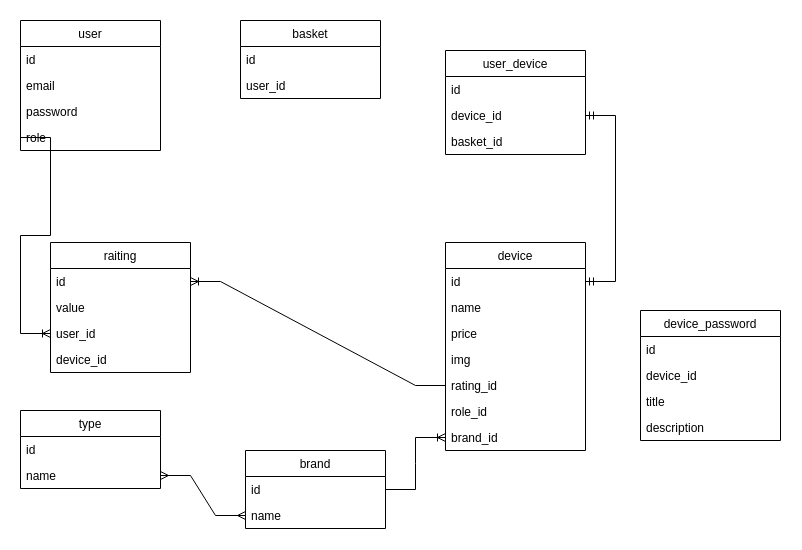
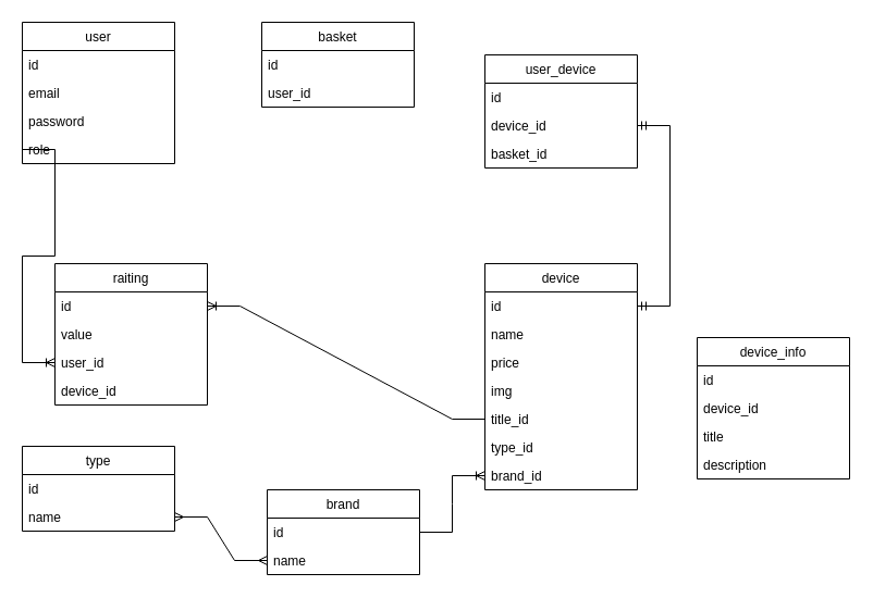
- <mxCell id="26" value="device_password" style="swimlane;fontStyle=0;childLayout=stackLayout;horizontal=1;startSize=26;fillColor=none;horizontalStack=0;resizeParent=1;resizeParentMax=0;resizeLast=0;collapsible=1;marginBottom=0;" vertex="1" parent="1"><mxGeometry x="640" y="310" width="140" height="130" as="geometry" /></mxCell>
+ <mxCell id="26" value="device_info" style="swimlane;fontStyle=0;childLayout=stackLayout;horizontal=1;startSize=26;fillColor=none;horizontalStack=0;resizeParent=1;resizeParentMax=0;resizeLast=0;collapsible=1;marginBottom=0;" vertex="1" parent="1"><mxGeometry x="640" y="310" width="140" height="130" as="geometry" /></mxCell>
- <mxCell id="15" value="rating_id" style="text;strokeColor=none;fillColor=none;align=left;verticalAlign=top;spacingLeft=4;spacingRight=4;overflow=hidden;rotatable=0;points=[[0,0.5],[1,0.5]];portConstraint=eastwest;" vertex="1" parent="10"><mxGeometry y="130" width="140" height="26" as="geometry" /></mxCell>
+ <mxCell id="15" value="title_id" style="text;strokeColor=none;fillColor=none;align=left;verticalAlign=top;spacingLeft=4;spacingRight=4;overflow=hidden;rotatable=0;points=[[0,0.5],[1,0.5]];portConstraint=eastwest;" vertex="1" parent="10"><mxGeometry y="130" width="140" height="26" as="geometry" /></mxCell>
- <mxCell id="16" value="role_id" style="text;strokeColor=none;fillColor=none;align=left;verticalAlign=top;spacingLeft=4;spacingRight=4;overflow=hidden;rotatable=0;points=[[0,0.5],[1,0.5]];portConstraint=eastwest;" vertex="1" parent="10"><mxGeometry y="156" width="140" height="26" as="geometry" /></mxCell>
+ <mxCell id="16" value="type_id" style="text;strokeColor=none;fillColor=none;align=left;verticalAlign=top;spacingLeft=4;spacingRight=4;overflow=hidden;rotatable=0;points=[[0,0.5],[1,0.5]];portConstraint=eastwest;" vertex="1" parent="10"><mxGeometry y="156" width="140" height="26" as="geometry" /></mxCell>
